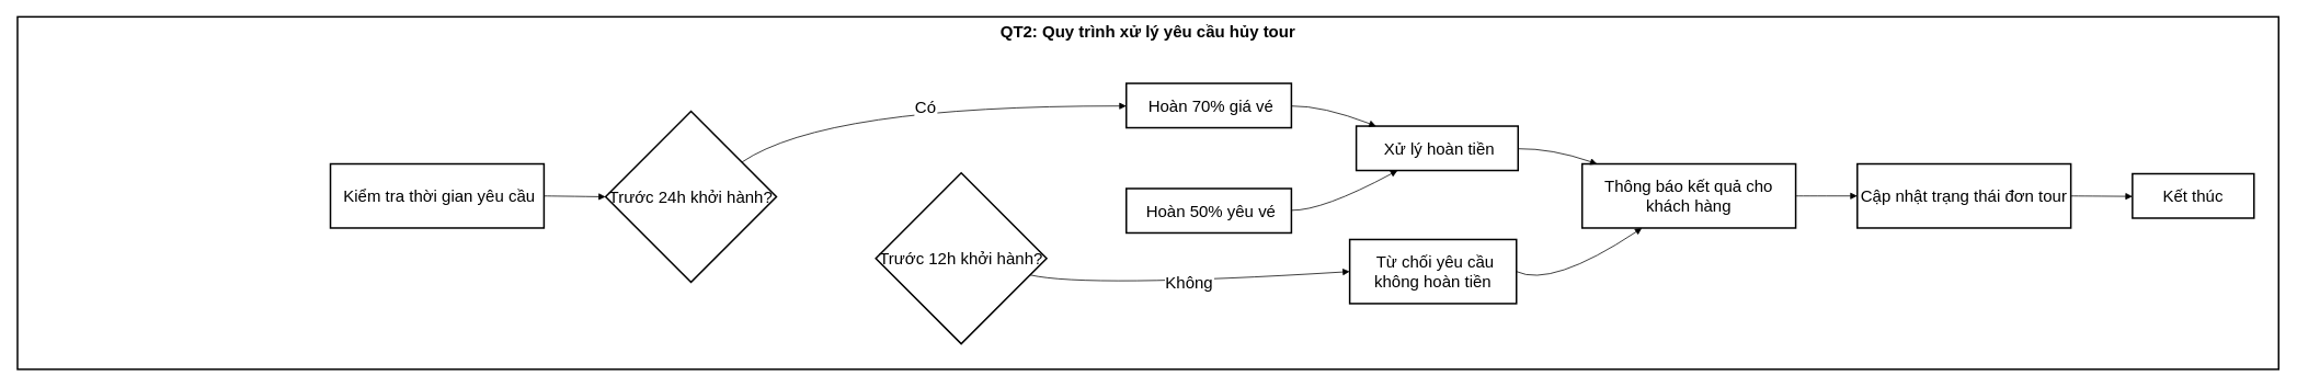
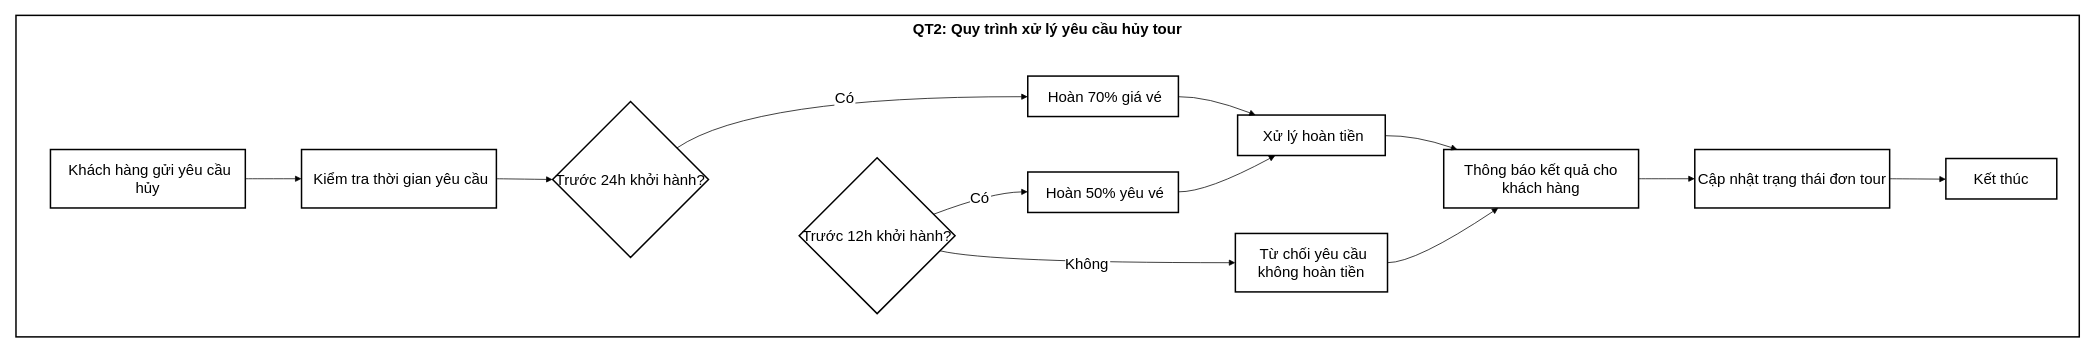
+ <mxCell id="3" value=" Khách hàng gửi yêu cầu hủy" style="whiteSpace=wrap;strokeWidth=2;fontSize=20;" vertex="1" parent="2"><mxGeometry x="46" y="179" width="260" height="78" as="geometry" /></mxCell>
+ <mxCell id="14" value="" style="curved=1;startArrow=none;endArrow=block;exitX=1;exitY=0.5;entryX=0;entryY=0.5;rounded=0;fontSize=20;" edge="1" parent="2" source="3" target="4"><mxGeometry relative="1" as="geometry"><Array as="points" /></mxGeometry></mxCell>
+ <mxCell id="18" value="Có" style="curved=1;startArrow=none;endArrow=block;exitX=1;exitY=0.31;entryX=0;entryY=0.49;rounded=0;fontSize=20;" edge="1" parent="2" source="8" target="9"><mxGeometry relative="1" as="geometry"><Array as="points"><mxPoint x="1302" y="236" /></Array></mxGeometry></mxCell>
- <mxCell id="10" value=" Từ chối yêu cầu&#10;không hoàn tiền" style="whiteSpace=wrap;strokeWidth=2;fontSize=20;" vertex="1" parent="2"><mxGeometry x="1622" y="271" width="203" height="78" as="geometry" /></mxCell>
+ <mxCell id="10" value=" Từ chối yêu cầu&#10;không hoàn tiền" style="whiteSpace=wrap;strokeWidth=2;fontSize=20;" vertex="1" parent="2"><mxGeometry x="1627" y="291" width="203" height="78" as="geometry" /></mxCell>
